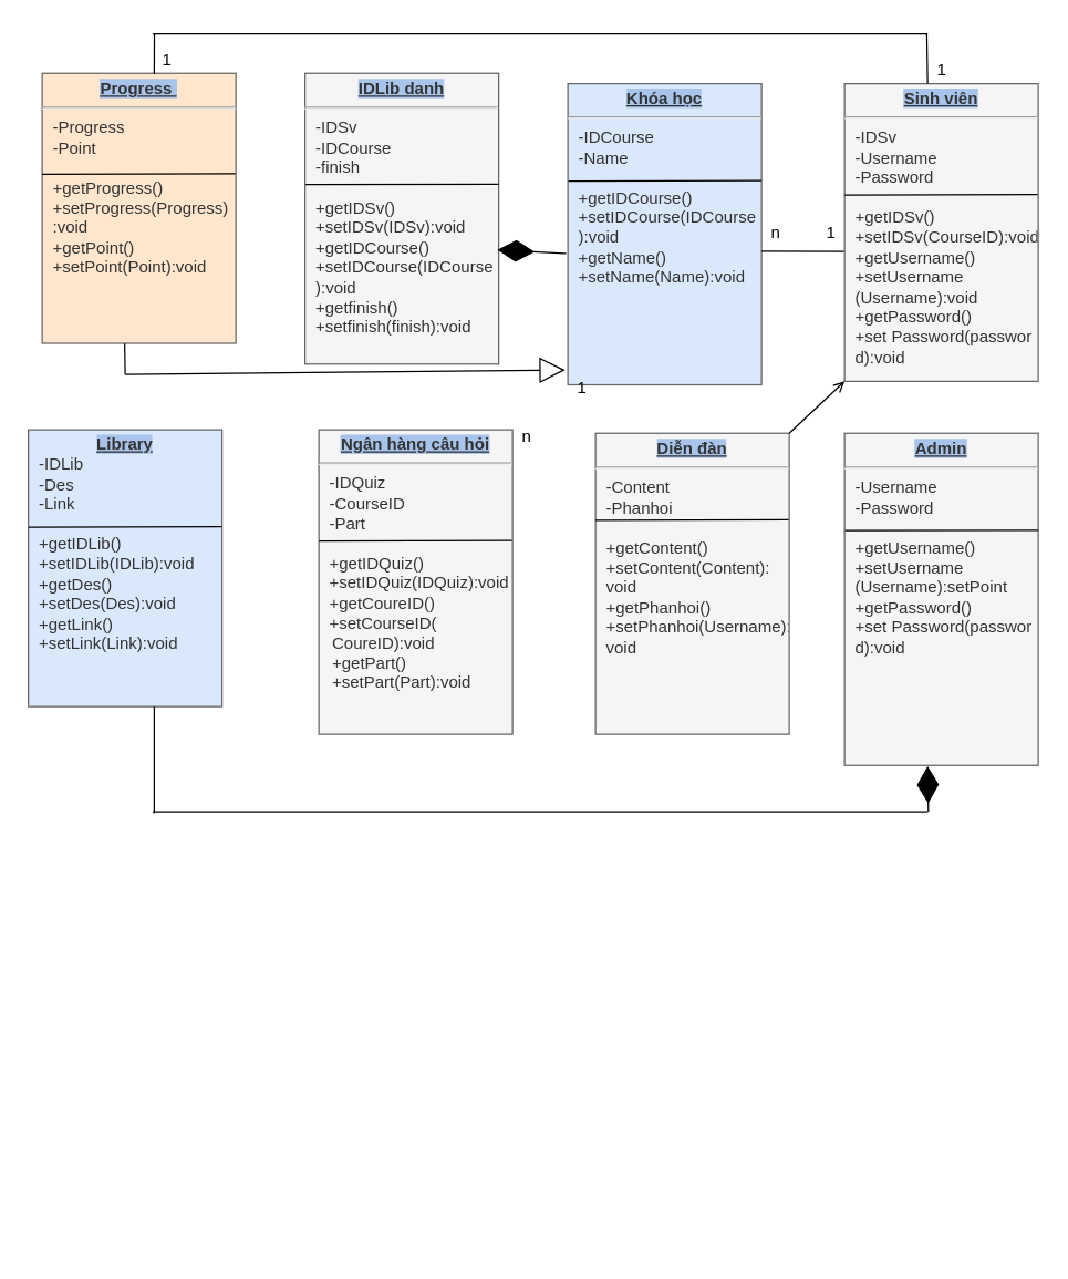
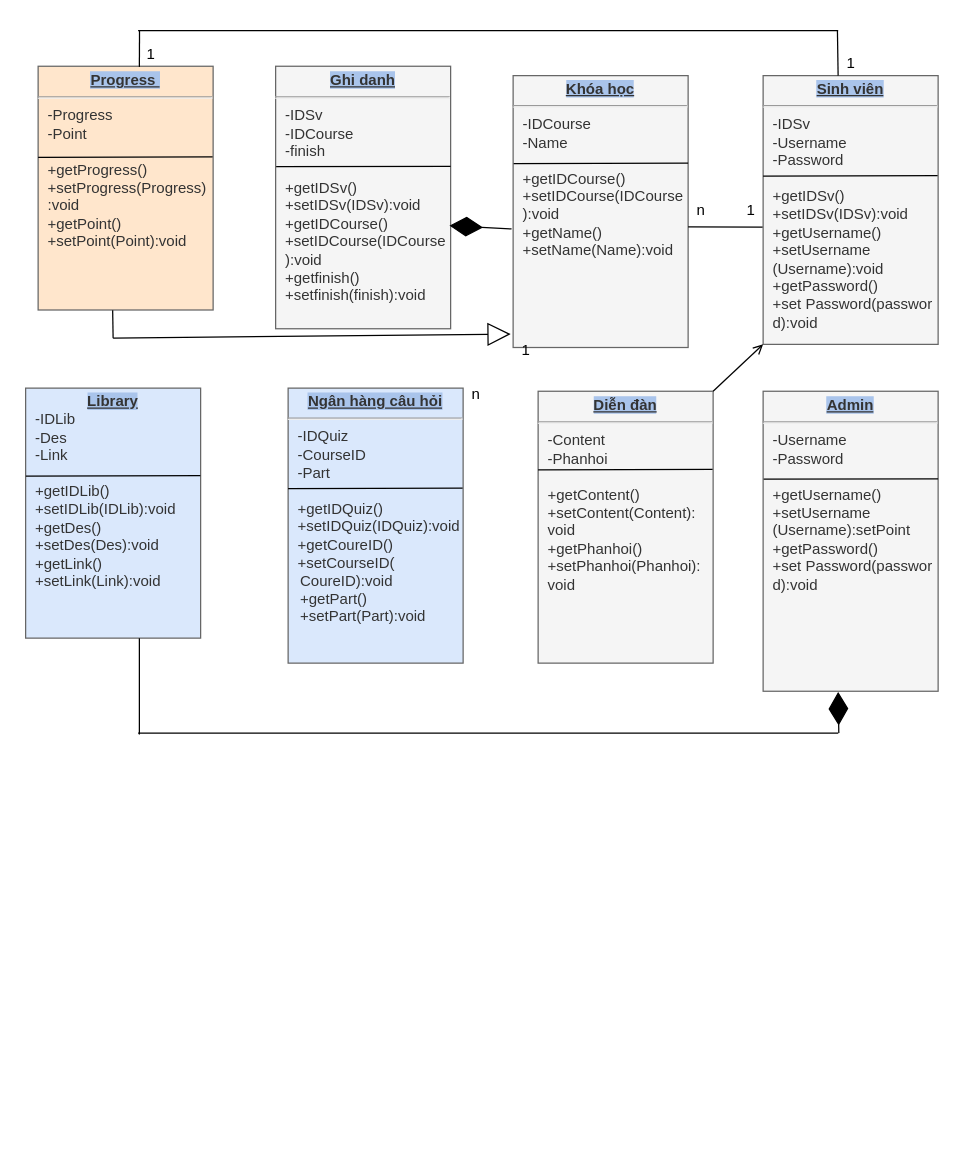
- <mxCell id="7" value="&lt;p style=&quot;margin: 0px ; margin-top: 4px ; text-align: center ; text-decoration: underline&quot;&gt;&lt;b style=&quot;background-color: rgb(169 , 196 , 235)&quot;&gt;IDLib danh&lt;/b&gt;&lt;/p&gt;&lt;hr&gt;&lt;p style=&quot;margin: 0px ; margin-left: 8px&quot;&gt;-IDSv&lt;br&gt;-IDCourse&lt;/p&gt;&lt;p style=&quot;margin: 0px ; margin-left: 8px&quot;&gt;-finish&lt;/p&gt;&lt;p style=&quot;margin: 0px ; margin-left: 8px&quot;&gt;&lt;br&gt;&lt;/p&gt;&lt;p style=&quot;margin: 0px ; margin-left: 8px&quot;&gt;+&lt;span&gt;getIDSv()&lt;/span&gt;&lt;/p&gt;&lt;p style=&quot;margin: 0px 0px 0px 8px&quot;&gt;+setIDSv(IDSv):void&lt;/p&gt;&lt;p style=&quot;margin: 0px ; margin-left: 8px&quot;&gt;+getIDCourse()&lt;/p&gt;&lt;p style=&quot;margin: 0px ; margin-left: 8px&quot;&gt;+setIDCourse(IDCourse&lt;/p&gt;&lt;p style=&quot;margin: 0px ; margin-left: 8px&quot;&gt;):void&lt;/p&gt;&lt;p style=&quot;margin: 0px ; margin-left: 8px&quot;&gt;+getfinish()&lt;/p&gt;&lt;p style=&quot;margin: 0px ; margin-left: 8px&quot;&gt;+setfinish(finish):void&lt;/p&gt;" style="verticalAlign=top;align=left;overflow=fill;fontSize=12;fontFamily=Helvetica;html=1;rounded=0;shadow=0;comic=0;labelBackgroundColor=none;strokeWidth=1;fillColor=#f5f5f5;strokeColor=#666666;fontColor=#333333;" parent="1" vertex="1"><mxGeometry x="220" y="52.5" width="140" height="210" as="geometry" /></mxCell>
+ <mxCell id="7" value="&lt;p style=&quot;margin: 0px ; margin-top: 4px ; text-align: center ; text-decoration: underline&quot;&gt;&lt;b style=&quot;background-color: rgb(169 , 196 , 235)&quot;&gt;Ghi danh&lt;/b&gt;&lt;/p&gt;&lt;hr&gt;&lt;p style=&quot;margin: 0px ; margin-left: 8px&quot;&gt;-IDSv&lt;br&gt;-IDCourse&lt;/p&gt;&lt;p style=&quot;margin: 0px ; margin-left: 8px&quot;&gt;-finish&lt;/p&gt;&lt;p style=&quot;margin: 0px ; margin-left: 8px&quot;&gt;&lt;br&gt;&lt;/p&gt;&lt;p style=&quot;margin: 0px ; margin-left: 8px&quot;&gt;+&lt;span&gt;getIDSv()&lt;/span&gt;&lt;/p&gt;&lt;p style=&quot;margin: 0px 0px 0px 8px&quot;&gt;+setIDSv(IDSv):void&lt;/p&gt;&lt;p style=&quot;margin: 0px ; margin-left: 8px&quot;&gt;+getIDCourse()&lt;/p&gt;&lt;p style=&quot;margin: 0px ; margin-left: 8px&quot;&gt;+setIDCourse(IDCourse&lt;/p&gt;&lt;p style=&quot;margin: 0px ; margin-left: 8px&quot;&gt;):void&lt;/p&gt;&lt;p style=&quot;margin: 0px ; margin-left: 8px&quot;&gt;+getfinish()&lt;/p&gt;&lt;p style=&quot;margin: 0px ; margin-left: 8px&quot;&gt;+setfinish(finish):void&lt;/p&gt;" style="verticalAlign=top;align=left;overflow=fill;fontSize=12;fontFamily=Helvetica;html=1;rounded=0;shadow=0;comic=0;labelBackgroundColor=none;strokeWidth=1;fillColor=#f5f5f5;strokeColor=#666666;fontColor=#333333;" parent="1" vertex="1"><mxGeometry x="220" y="52.5" width="140" height="210" as="geometry" /></mxCell>
- <mxCell id="8" value="&lt;p style=&quot;margin: 0px ; margin-top: 4px ; text-align: center ; text-decoration: underline&quot;&gt;&lt;b style=&quot;background-color: rgb(169 , 196 , 235)&quot;&gt;Sinh viên&lt;/b&gt;&lt;/p&gt;&lt;hr&gt;&lt;p style=&quot;margin: 0px ; margin-left: 8px&quot;&gt;-IDSv&lt;/p&gt;&lt;p style=&quot;margin: 0px ; margin-left: 8px&quot;&gt;&lt;span&gt;-Username&lt;/span&gt;&lt;/p&gt;&lt;p style=&quot;margin: 0px ; margin-left: 8px&quot;&gt;&lt;span&gt;-Password&lt;/span&gt;&lt;/p&gt;&lt;p style=&quot;margin: 0px ; margin-left: 8px&quot;&gt;&lt;span&gt;&lt;br&gt;&lt;/span&gt;&lt;/p&gt;&lt;p style=&quot;margin: 0px ; margin-left: 8px&quot;&gt;&lt;span&gt;+getIDSv()&lt;/span&gt;&lt;/p&gt;&lt;p style=&quot;margin: 0px ; margin-left: 8px&quot;&gt;&lt;span&gt;+setIDSv(CourseID):void&lt;/span&gt;&lt;/p&gt;&lt;p style=&quot;margin: 0px 0px 0px 8px&quot;&gt;+getUsername()&lt;/p&gt;&lt;p style=&quot;margin: 0px 0px 0px 8px&quot;&gt;+setUsername&lt;/p&gt;&lt;p style=&quot;margin: 0px 0px 0px 8px&quot;&gt;(Username):void&lt;/p&gt;&lt;p style=&quot;margin: 0px 0px 0px 8px&quot;&gt;+getPassword()&lt;/p&gt;&lt;p style=&quot;margin: 0px 0px 0px 8px&quot;&gt;+set Password(passwor&lt;/p&gt;&lt;p style=&quot;margin: 0px 0px 0px 8px&quot;&gt;d):void&lt;/p&gt;" style="verticalAlign=top;align=left;overflow=fill;fontSize=12;fontFamily=Helvetica;html=1;rounded=0;shadow=0;comic=0;labelBackgroundColor=none;strokeWidth=1;fillColor=#f5f5f5;strokeColor=#666666;fontColor=#333333;" parent="1" vertex="1"><mxGeometry x="610" y="60" width="140" height="215" as="geometry" /></mxCell>
+ <mxCell id="8" value="&lt;p style=&quot;margin: 0px ; margin-top: 4px ; text-align: center ; text-decoration: underline&quot;&gt;&lt;b style=&quot;background-color: rgb(169 , 196 , 235)&quot;&gt;Sinh viên&lt;/b&gt;&lt;/p&gt;&lt;hr&gt;&lt;p style=&quot;margin: 0px ; margin-left: 8px&quot;&gt;-IDSv&lt;/p&gt;&lt;p style=&quot;margin: 0px ; margin-left: 8px&quot;&gt;&lt;span&gt;-Username&lt;/span&gt;&lt;/p&gt;&lt;p style=&quot;margin: 0px ; margin-left: 8px&quot;&gt;&lt;span&gt;-Password&lt;/span&gt;&lt;/p&gt;&lt;p style=&quot;margin: 0px ; margin-left: 8px&quot;&gt;&lt;span&gt;&lt;br&gt;&lt;/span&gt;&lt;/p&gt;&lt;p style=&quot;margin: 0px ; margin-left: 8px&quot;&gt;&lt;span&gt;+getIDSv()&lt;/span&gt;&lt;/p&gt;&lt;p style=&quot;margin: 0px ; margin-left: 8px&quot;&gt;&lt;span&gt;+setIDSv(IDSv):void&lt;/span&gt;&lt;/p&gt;&lt;p style=&quot;margin: 0px 0px 0px 8px&quot;&gt;+getUsername()&lt;/p&gt;&lt;p style=&quot;margin: 0px 0px 0px 8px&quot;&gt;+setUsername&lt;/p&gt;&lt;p style=&quot;margin: 0px 0px 0px 8px&quot;&gt;(Username):void&lt;/p&gt;&lt;p style=&quot;margin: 0px 0px 0px 8px&quot;&gt;+getPassword()&lt;/p&gt;&lt;p style=&quot;margin: 0px 0px 0px 8px&quot;&gt;+set Password(passwor&lt;/p&gt;&lt;p style=&quot;margin: 0px 0px 0px 8px&quot;&gt;d):void&lt;/p&gt;" style="verticalAlign=top;align=left;overflow=fill;fontSize=12;fontFamily=Helvetica;html=1;rounded=0;shadow=0;comic=0;labelBackgroundColor=none;strokeWidth=1;fillColor=#f5f5f5;strokeColor=#666666;fontColor=#333333;" parent="1" vertex="1"><mxGeometry x="610" y="60" width="140" height="215" as="geometry" /></mxCell>
- <mxCell id="2" value="&lt;p style=&quot;margin: 0px ; margin-top: 4px ; text-align: center ; text-decoration: underline&quot;&gt;&lt;b style=&quot;background-color: rgb(169 , 196 , 235)&quot;&gt;Khóa học&lt;/b&gt;&lt;/p&gt;&lt;hr&gt;&lt;p style=&quot;margin: 0px ; margin-left: 8px&quot;&gt;-IDCourse&lt;/p&gt;&lt;p style=&quot;margin: 0px ; margin-left: 8px&quot;&gt;-Name&lt;/p&gt;&lt;p style=&quot;margin: 0px ; margin-left: 8px&quot;&gt;&lt;br&gt;&lt;/p&gt;&lt;p style=&quot;margin: 0px 0px 0px 8px&quot;&gt;+getIDCourse()&lt;/p&gt;&lt;p style=&quot;margin: 0px 0px 0px 8px&quot;&gt;+setIDCourse(IDCourse&lt;/p&gt;&lt;p style=&quot;margin: 0px 0px 0px 8px&quot;&gt;):void&lt;/p&gt;&lt;p style=&quot;margin: 0px ; margin-left: 8px&quot;&gt;+getName()&lt;/p&gt;&lt;p style=&quot;margin: 0px ; margin-left: 8px&quot;&gt;+setName(Name):void&lt;/p&gt;" style="verticalAlign=top;align=left;overflow=fill;fontSize=12;fontFamily=Helvetica;html=1;rounded=0;shadow=0;comic=0;labelBackgroundColor=none;strokeWidth=1;fillColor=#dae8fc;strokeColor=#666666;fontColor=#333333;" parent="1" vertex="1"><mxGeometry x="410" y="60" width="140" height="217.5" as="geometry" /></mxCell>
+ <mxCell id="2" value="&lt;p style=&quot;margin: 0px ; margin-top: 4px ; text-align: center ; text-decoration: underline&quot;&gt;&lt;b style=&quot;background-color: rgb(169 , 196 , 235)&quot;&gt;Khóa học&lt;/b&gt;&lt;/p&gt;&lt;hr&gt;&lt;p style=&quot;margin: 0px ; margin-left: 8px&quot;&gt;-IDCourse&lt;/p&gt;&lt;p style=&quot;margin: 0px ; margin-left: 8px&quot;&gt;-Name&lt;/p&gt;&lt;p style=&quot;margin: 0px ; margin-left: 8px&quot;&gt;&lt;br&gt;&lt;/p&gt;&lt;p style=&quot;margin: 0px 0px 0px 8px&quot;&gt;+getIDCourse()&lt;/p&gt;&lt;p style=&quot;margin: 0px 0px 0px 8px&quot;&gt;+setIDCourse(IDCourse&lt;/p&gt;&lt;p style=&quot;margin: 0px 0px 0px 8px&quot;&gt;):void&lt;/p&gt;&lt;p style=&quot;margin: 0px ; margin-left: 8px&quot;&gt;+getName()&lt;/p&gt;&lt;p style=&quot;margin: 0px ; margin-left: 8px&quot;&gt;+setName(Name):void&lt;/p&gt;" style="verticalAlign=top;align=left;overflow=fill;fontSize=12;fontFamily=Helvetica;html=1;rounded=0;shadow=0;comic=0;labelBackgroundColor=none;strokeWidth=1;fillColor=#f5f5f5;strokeColor=#666666;fontColor=#333333;" parent="1" vertex="1"><mxGeometry x="410" y="60" width="140" height="217.5" as="geometry" /></mxCell>
- <mxCell id="3" value="&lt;p style=&quot;margin: 0px ; margin-top: 4px ; text-align: center ; text-decoration: underline&quot;&gt;&lt;b style=&quot;background-color: rgb(169 , 196 , 235)&quot;&gt;Diễn đàn&lt;/b&gt;&lt;/p&gt;&lt;hr&gt;&lt;p style=&quot;margin: 0px ; margin-left: 8px&quot;&gt;-Content&lt;/p&gt;&lt;p style=&quot;margin: 0px ; margin-left: 8px&quot;&gt;-Phanhoi&lt;/p&gt;&lt;p style=&quot;margin: 0px ; margin-left: 8px&quot;&gt;&lt;br&gt;&lt;/p&gt;&lt;p style=&quot;margin: 0px ; margin-left: 8px&quot;&gt;+getContent()&lt;/p&gt;&lt;p style=&quot;margin: 0px ; margin-left: 8px&quot;&gt;+setContent(Content):&lt;/p&gt;&lt;p style=&quot;margin: 0px ; margin-left: 8px&quot;&gt;void&lt;/p&gt;&lt;p style=&quot;margin: 0px ; margin-left: 8px&quot;&gt;+getPhanhoi()&lt;/p&gt;&lt;p style=&quot;margin: 0px ; margin-left: 8px&quot;&gt;+setPhanhoi(Username):&lt;/p&gt;&lt;p style=&quot;margin: 0px ; margin-left: 8px&quot;&gt;void&lt;/p&gt;" style="verticalAlign=top;align=left;overflow=fill;fontSize=12;fontFamily=Helvetica;html=1;rounded=0;shadow=0;comic=0;labelBackgroundColor=none;strokeWidth=1;fillColor=#f5f5f5;strokeColor=#666666;fontColor=#333333;" parent="1" vertex="1"><mxGeometry x="430" y="312.5" width="140" height="217.5" as="geometry" /></mxCell>
+ <mxCell id="3" value="&lt;p style=&quot;margin: 0px ; margin-top: 4px ; text-align: center ; text-decoration: underline&quot;&gt;&lt;b style=&quot;background-color: rgb(169 , 196 , 235)&quot;&gt;Diễn đàn&lt;/b&gt;&lt;/p&gt;&lt;hr&gt;&lt;p style=&quot;margin: 0px ; margin-left: 8px&quot;&gt;-Content&lt;/p&gt;&lt;p style=&quot;margin: 0px ; margin-left: 8px&quot;&gt;-Phanhoi&lt;/p&gt;&lt;p style=&quot;margin: 0px ; margin-left: 8px&quot;&gt;&lt;br&gt;&lt;/p&gt;&lt;p style=&quot;margin: 0px ; margin-left: 8px&quot;&gt;+getContent()&lt;/p&gt;&lt;p style=&quot;margin: 0px ; margin-left: 8px&quot;&gt;+setContent(Content):&lt;/p&gt;&lt;p style=&quot;margin: 0px ; margin-left: 8px&quot;&gt;void&lt;/p&gt;&lt;p style=&quot;margin: 0px ; margin-left: 8px&quot;&gt;+getPhanhoi()&lt;/p&gt;&lt;p style=&quot;margin: 0px ; margin-left: 8px&quot;&gt;+setPhanhoi(Phanhoi):&lt;/p&gt;&lt;p style=&quot;margin: 0px ; margin-left: 8px&quot;&gt;void&lt;/p&gt;" style="verticalAlign=top;align=left;overflow=fill;fontSize=12;fontFamily=Helvetica;html=1;rounded=0;shadow=0;comic=0;labelBackgroundColor=none;strokeWidth=1;fillColor=#f5f5f5;strokeColor=#666666;fontColor=#333333;" parent="1" vertex="1"><mxGeometry x="430" y="312.5" width="140" height="217.5" as="geometry" /></mxCell>
- <mxCell id="4" value="&lt;p style=&quot;margin: 0px ; margin-top: 4px ; text-align: center ; text-decoration: underline&quot;&gt;&lt;b style=&quot;background-color: rgb(169 , 196 , 235)&quot;&gt;Ngân hàng câu hỏi&lt;/b&gt;&lt;/p&gt;&lt;hr&gt;&lt;p style=&quot;margin: 0px ; margin-left: 8px&quot;&gt;-IDQuiz&lt;/p&gt;&lt;p style=&quot;margin: 0px ; margin-left: 8px&quot;&gt;-CourseID&lt;/p&gt;&lt;p style=&quot;margin: 0px ; margin-left: 8px&quot;&gt;-Part&lt;/p&gt;&lt;p style=&quot;margin: 0px ; margin-left: 8px&quot;&gt;&lt;br&gt;&lt;/p&gt;&lt;p style=&quot;margin: 0px ; margin-left: 8px&quot;&gt;+getIDQuiz()&lt;/p&gt;&lt;p style=&quot;margin: 0px ; margin-left: 8px&quot;&gt;+setIDQuiz(IDQuiz):void&lt;/p&gt;&lt;p style=&quot;margin: 0px ; margin-left: 8px&quot;&gt;+getCoureID()&lt;/p&gt;&lt;p style=&quot;margin: 0px ; margin-left: 8px&quot;&gt;+setCourseID(&lt;/p&gt;&amp;nbsp; &amp;nbsp;CoureID):void&lt;br&gt;&amp;nbsp; &amp;nbsp;+getPart()&lt;br&gt;&amp;nbsp; &amp;nbsp;+setPart(Part):void&lt;br&gt;&lt;p style=&quot;margin: 0px ; margin-left: 8px&quot;&gt;&lt;br&gt;&lt;/p&gt;&lt;p style=&quot;margin: 0px ; margin-left: 8px&quot;&gt;&lt;br&gt;&lt;/p&gt;&lt;p style=&quot;margin: 0px ; margin-left: 8px&quot;&gt;&lt;span&gt;&#09;&lt;/span&gt;&lt;br&gt;&lt;/p&gt;" style="verticalAlign=top;align=left;overflow=fill;fontSize=12;fontFamily=Helvetica;html=1;rounded=0;shadow=0;comic=0;labelBackgroundColor=none;strokeWidth=1;fillColor=#f5f5f5;strokeColor=#666666;fontColor=#333333;" parent="1" vertex="1"><mxGeometry x="230" y="310" width="140" height="220" as="geometry" /></mxCell>
+ <mxCell id="4" value="&lt;p style=&quot;margin: 0px ; margin-top: 4px ; text-align: center ; text-decoration: underline&quot;&gt;&lt;b style=&quot;background-color: rgb(169 , 196 , 235)&quot;&gt;Ngân hàng câu hỏi&lt;/b&gt;&lt;/p&gt;&lt;hr&gt;&lt;p style=&quot;margin: 0px ; margin-left: 8px&quot;&gt;-IDQuiz&lt;/p&gt;&lt;p style=&quot;margin: 0px ; margin-left: 8px&quot;&gt;-CourseID&lt;/p&gt;&lt;p style=&quot;margin: 0px ; margin-left: 8px&quot;&gt;-Part&lt;/p&gt;&lt;p style=&quot;margin: 0px ; margin-left: 8px&quot;&gt;&lt;br&gt;&lt;/p&gt;&lt;p style=&quot;margin: 0px ; margin-left: 8px&quot;&gt;+getIDQuiz()&lt;/p&gt;&lt;p style=&quot;margin: 0px ; margin-left: 8px&quot;&gt;+setIDQuiz(IDQuiz):void&lt;/p&gt;&lt;p style=&quot;margin: 0px ; margin-left: 8px&quot;&gt;+getCoureID()&lt;/p&gt;&lt;p style=&quot;margin: 0px ; margin-left: 8px&quot;&gt;+setCourseID(&lt;/p&gt;&amp;nbsp; &amp;nbsp;CoureID):void&lt;br&gt;&amp;nbsp; &amp;nbsp;+getPart()&lt;br&gt;&amp;nbsp; &amp;nbsp;+setPart(Part):void&lt;br&gt;&lt;p style=&quot;margin: 0px ; margin-left: 8px&quot;&gt;&lt;br&gt;&lt;/p&gt;&lt;p style=&quot;margin: 0px ; margin-left: 8px&quot;&gt;&lt;br&gt;&lt;/p&gt;&lt;p style=&quot;margin: 0px ; margin-left: 8px&quot;&gt;&lt;span&gt;&#09;&lt;/span&gt;&lt;br&gt;&lt;/p&gt;" style="verticalAlign=top;align=left;overflow=fill;fontSize=12;fontFamily=Helvetica;html=1;rounded=0;shadow=0;comic=0;labelBackgroundColor=none;strokeWidth=1;fillColor=#dae8fc;strokeColor=#666666;fontColor=#333333;" parent="1" vertex="1"><mxGeometry x="230" y="310" width="140" height="220" as="geometry" /></mxCell>
